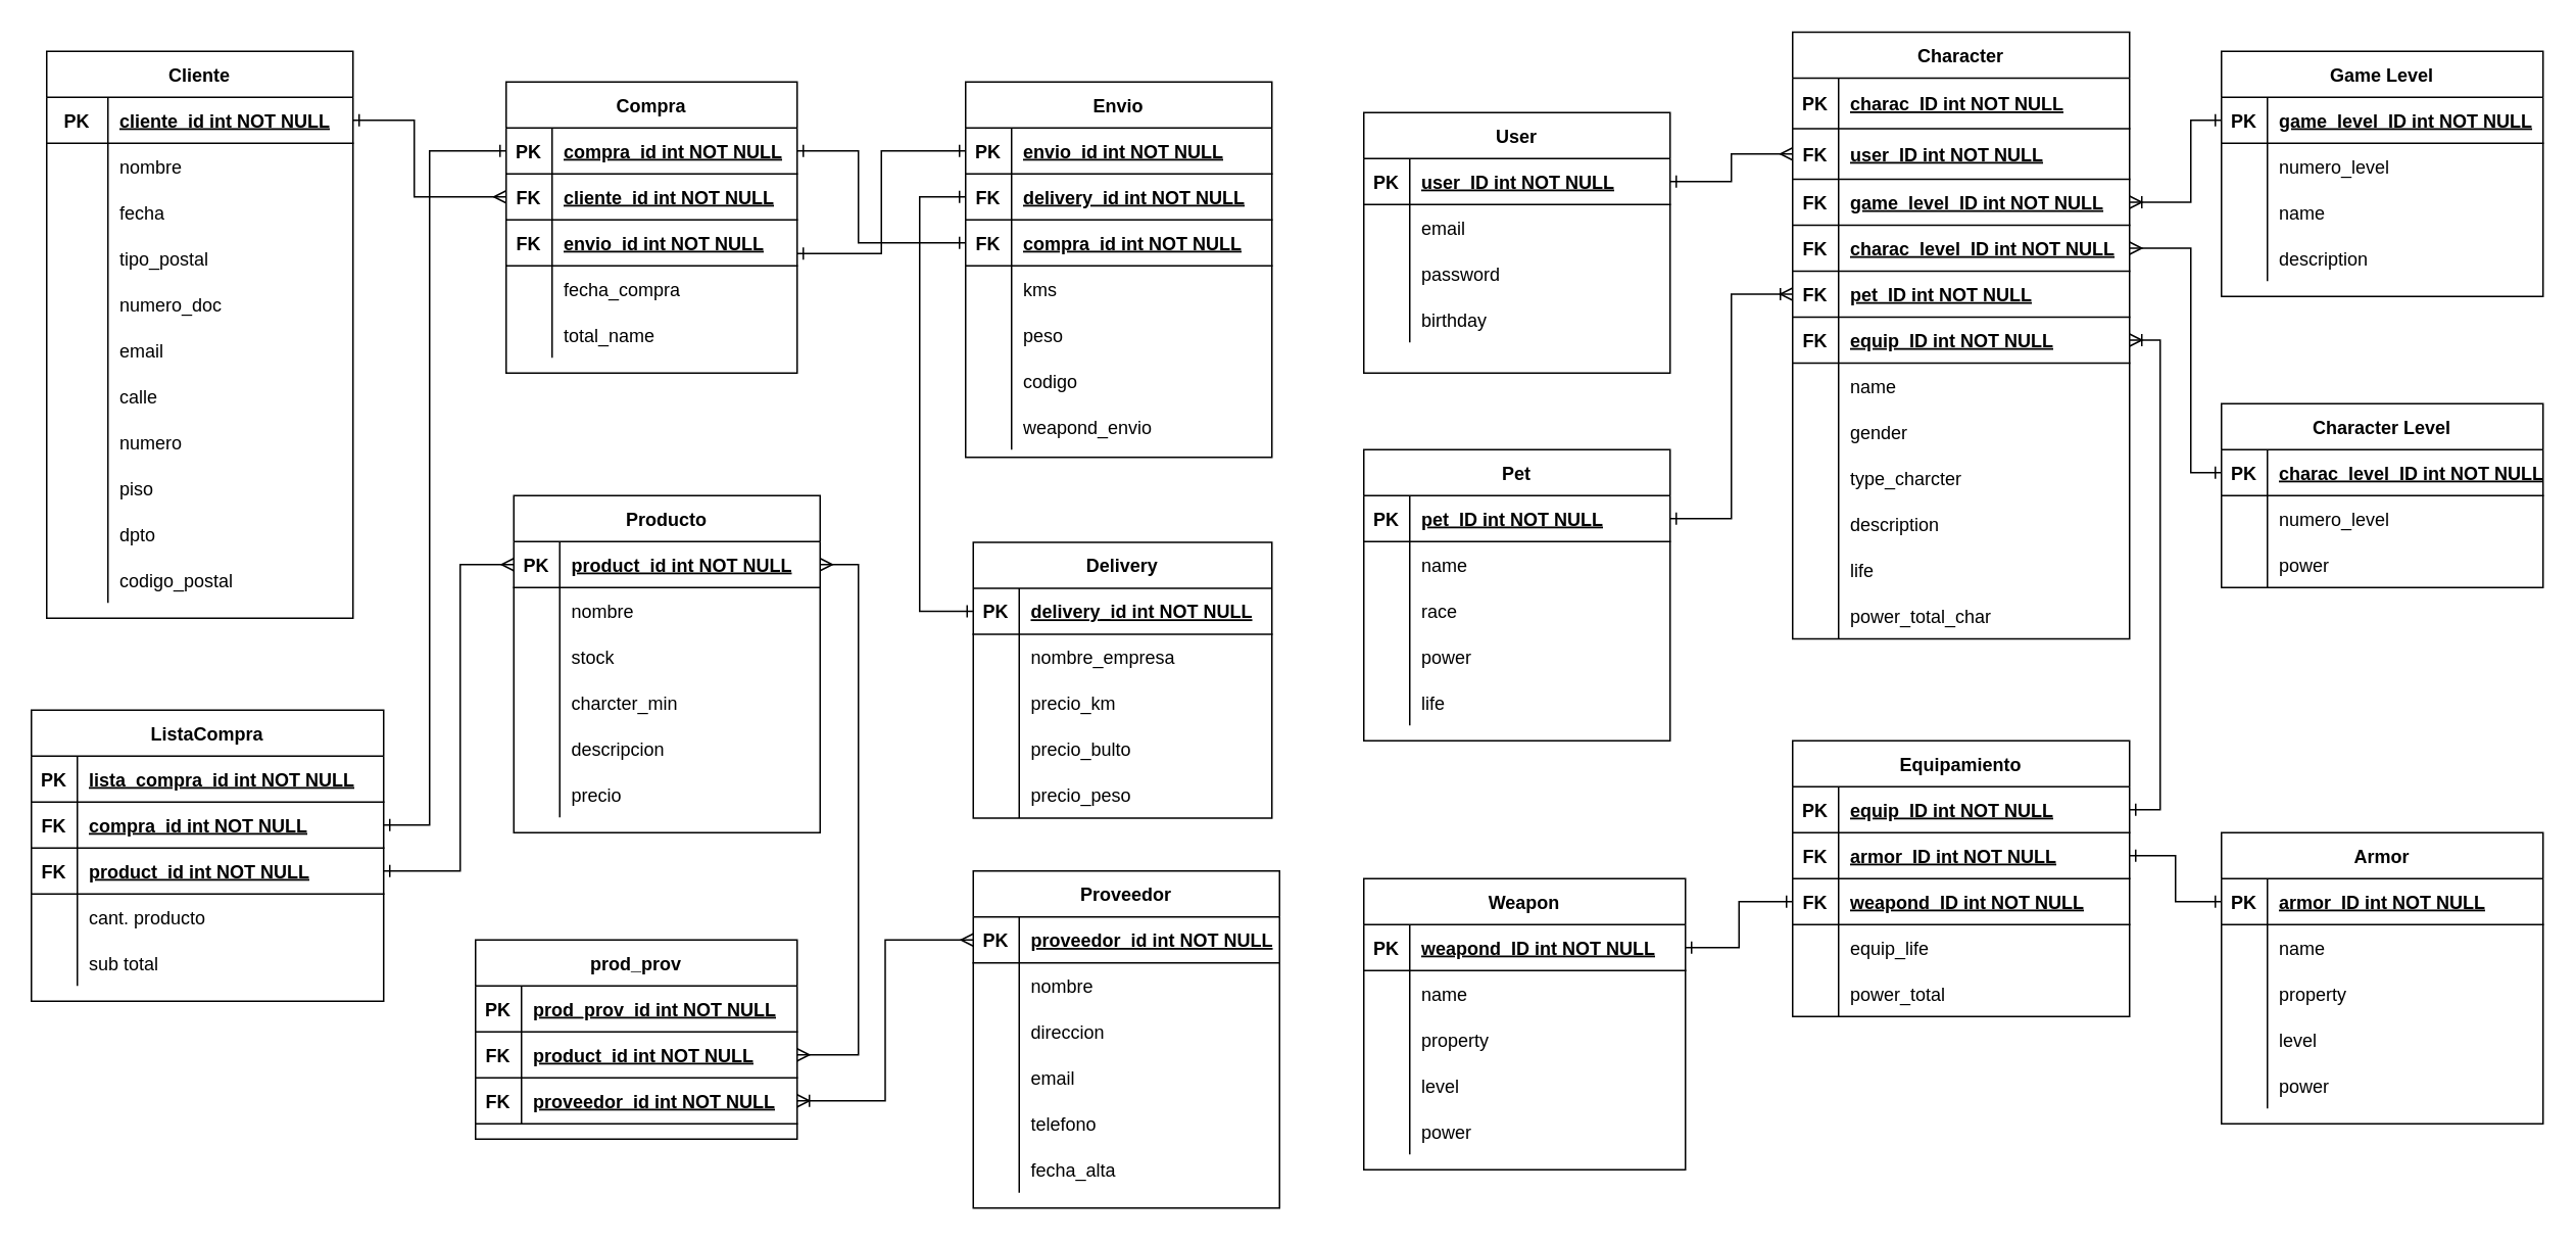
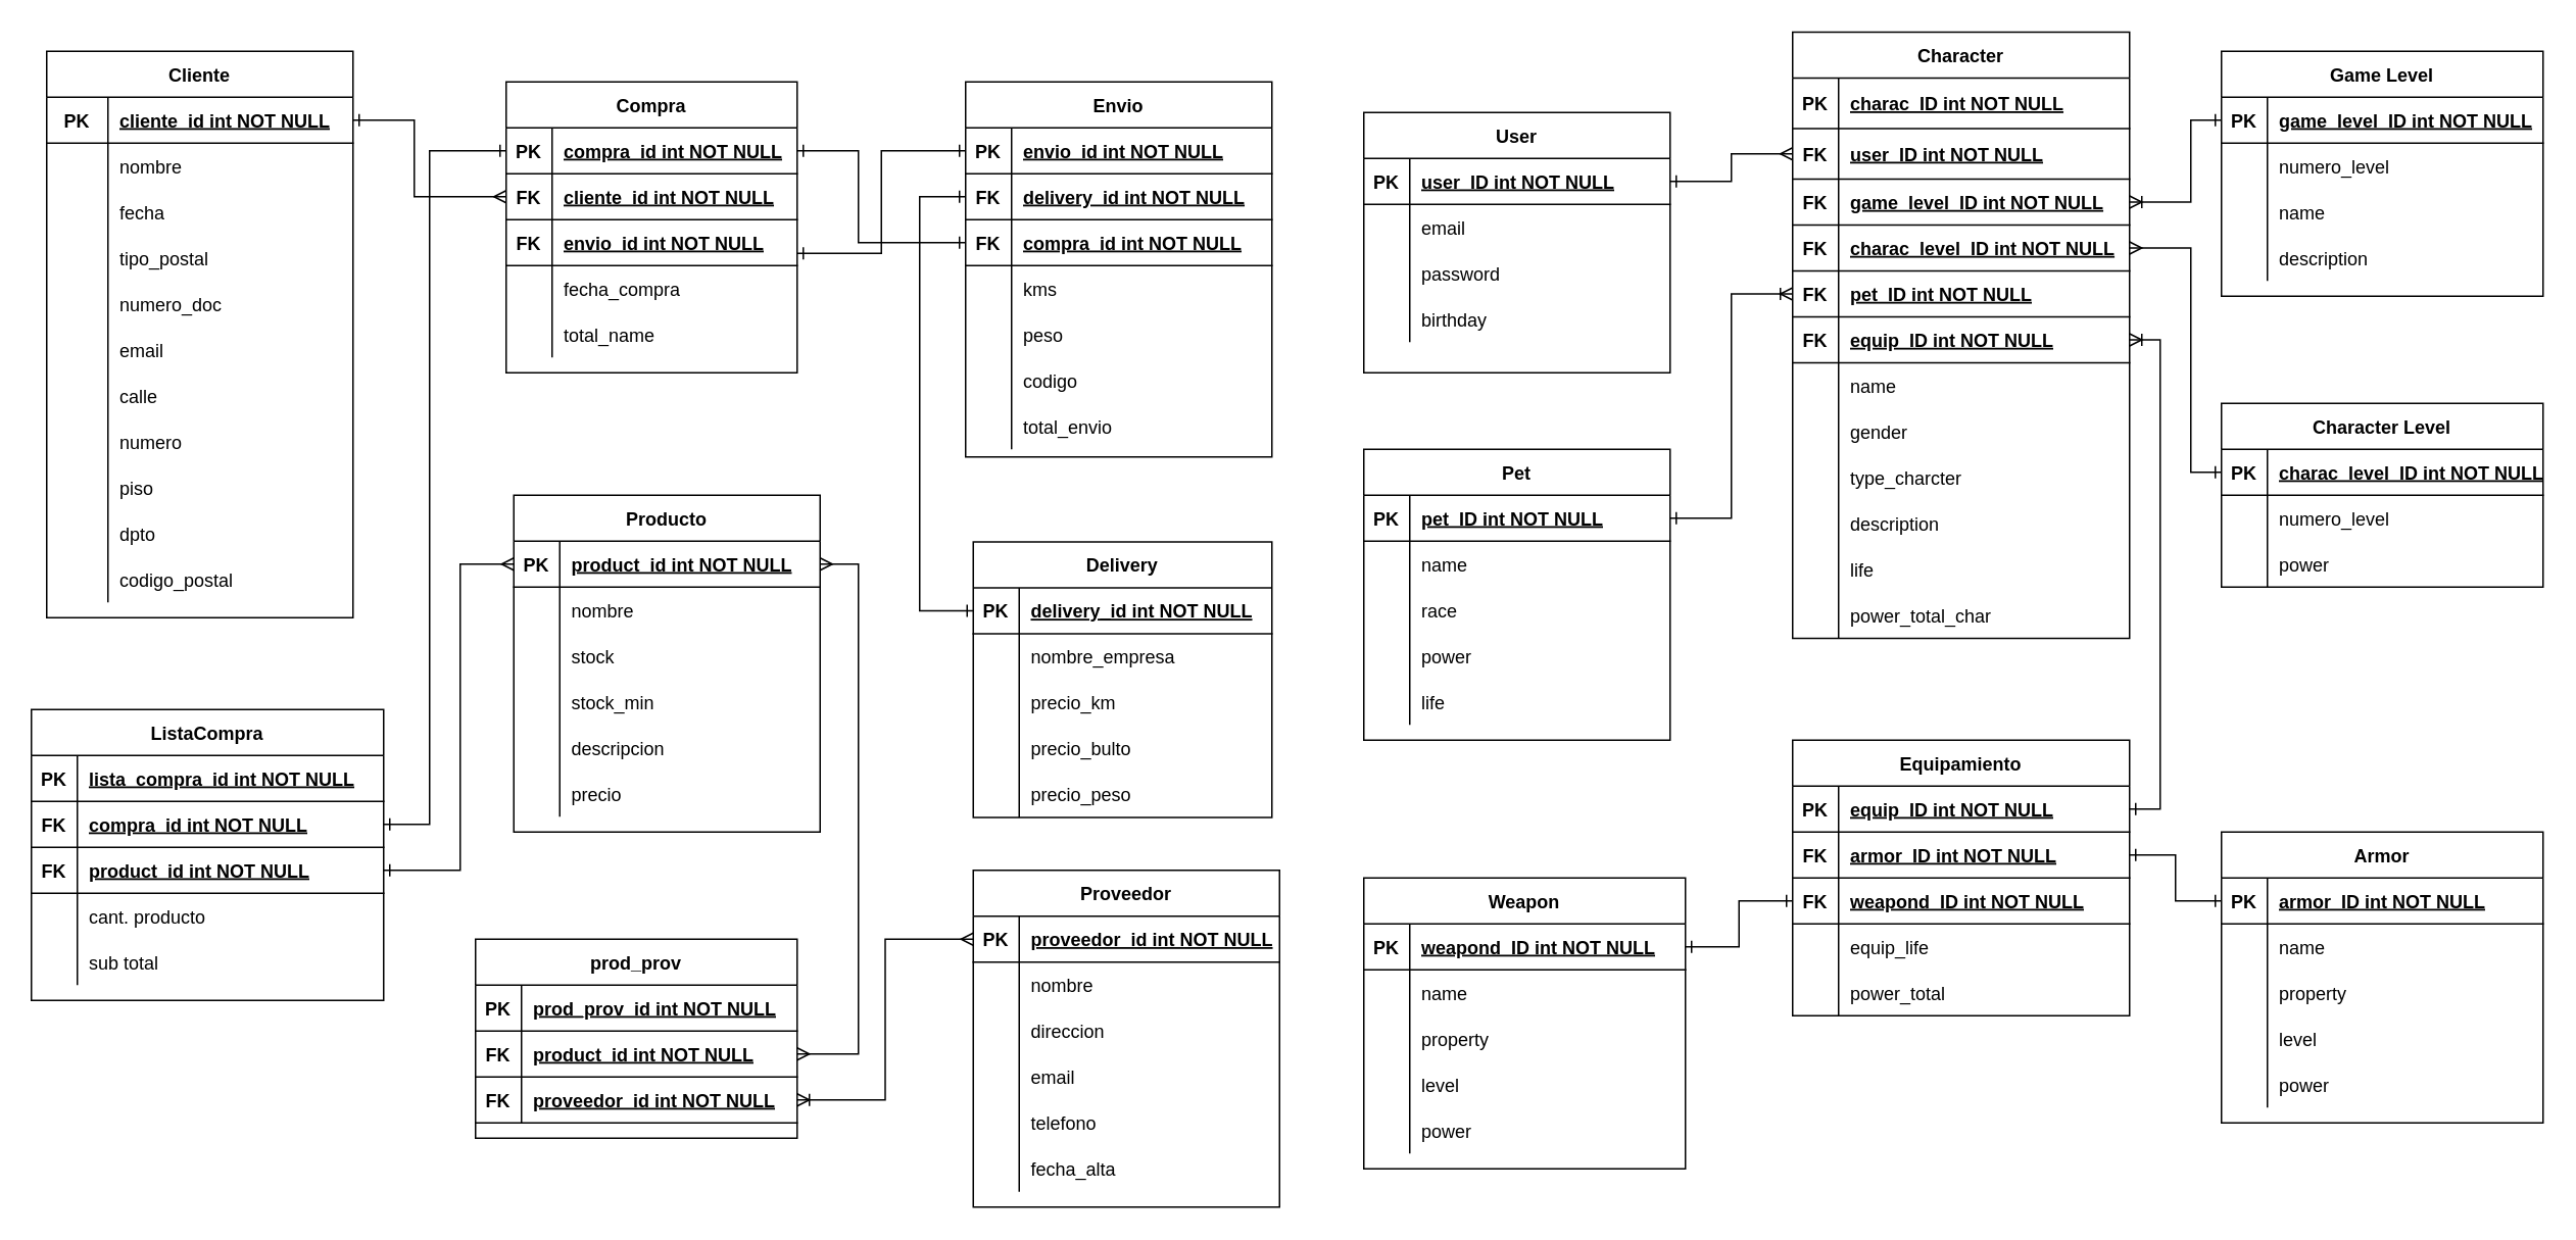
- <mxCell id="62" value="weapond_envio" style="shape=partialRectangle;connectable=0;fillColor=none;top=0;left=0;bottom=0;right=0;align=left;spacingLeft=6;overflow=hidden;" parent="60" vertex="1"><mxGeometry x="30" width="170" height="30" as="geometry"><mxRectangle width="170" height="30" as="alternateBounds" /></mxGeometry></mxCell>
+ <mxCell id="62" value="total_envio" style="shape=partialRectangle;connectable=0;fillColor=none;top=0;left=0;bottom=0;right=0;align=left;spacingLeft=6;overflow=hidden;" parent="60" vertex="1"><mxGeometry x="30" width="170" height="30" as="geometry"><mxRectangle width="170" height="30" as="alternateBounds" /></mxGeometry></mxCell>
- <mxCell id="33" value="charcter_min" style="shape=partialRectangle;connectable=0;fillColor=none;top=0;left=0;bottom=0;right=0;align=left;spacingLeft=6;overflow=hidden;" parent="31" vertex="1"><mxGeometry x="30" width="170" height="30" as="geometry"><mxRectangle width="170" height="30" as="alternateBounds" /></mxGeometry></mxCell>
+ <mxCell id="33" value="stock_min" style="shape=partialRectangle;connectable=0;fillColor=none;top=0;left=0;bottom=0;right=0;align=left;spacingLeft=6;overflow=hidden;" parent="31" vertex="1"><mxGeometry x="30" width="170" height="30" as="geometry"><mxRectangle width="170" height="30" as="alternateBounds" /></mxGeometry></mxCell>
